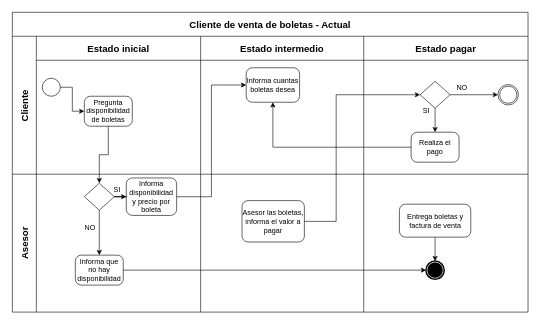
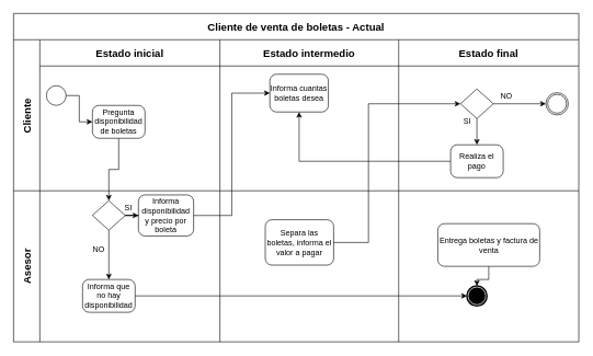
- <mxCell id="10" value="Estado pagar" style="swimlane;swimlaneHead=0;swimlaneBody=0;fontStyle=1;strokeColor=inherit;connectable=0;fillColor=none;startSize=40;collapsible=0;recursiveResize=0;expand=0;fontSize=16;" parent="3" vertex="1"><mxGeometry x="586" width="274" height="230" as="geometry"><mxRectangle width="274" height="230" as="alternateBounds" /></mxGeometry></mxCell>
+ <mxCell id="10" value="Estado final" style="swimlane;swimlaneHead=0;swimlaneBody=0;fontStyle=1;strokeColor=inherit;connectable=0;fillColor=none;startSize=40;collapsible=0;recursiveResize=0;expand=0;fontSize=16;" parent="3" vertex="1"><mxGeometry x="586" width="274" height="230" as="geometry"><mxRectangle width="274" height="230" as="alternateBounds" /></mxGeometry></mxCell>
- <mxCell id="31" value="Entrega boletas y factura de venta" style="points=[[0.25,0,0],[0.5,0,0],[0.75,0,0],[1,0.25,0],[1,0.5,0],[1,0.75,0],[0.75,1,0],[0.5,1,0],[0.25,1,0],[0,0.75,0],[0,0.5,0],[0,0.25,0]];shape=mxgraph.bpmn.task;whiteSpace=wrap;rectStyle=rounded;size=10;html=1;container=1;expand=0;collapsible=0;taskMarker=abstract;" parent="29" vertex="1"><mxGeometry x="59.5" y="50" width="119" height="55" as="geometry" /></mxCell>
+ <mxCell id="31" value="Entrega boletas y factura de venta" style="points=[[0.25,0,0],[0.5,0,0],[0.75,0,0],[1,0.25,0],[1,0.5,0],[1,0.75,0],[0.75,1,0],[0.5,1,0],[0.25,1,0],[0,0.75,0],[0,0.5,0],[0,0.25,0]];shape=mxgraph.bpmn.task;whiteSpace=wrap;rectStyle=rounded;size=10;html=1;container=1;expand=0;collapsible=0;taskMarker=abstract;" parent="29" vertex="1"><mxGeometry x="59.5" y="50" width="155" height="65" as="geometry" /></mxCell>
- <mxCell id="28" value="Asesor las boletas, informa el valor a pagar" style="points=[[0.25,0,0],[0.5,0,0],[0.75,0,0],[1,0.25,0],[1,0.5,0],[1,0.75,0],[0.75,1,0],[0.5,1,0],[0.25,1,0],[0,0.75,0],[0,0.5,0],[0,0.25,0]];shape=mxgraph.bpmn.task;whiteSpace=wrap;rectStyle=rounded;size=10;html=1;container=1;expand=0;collapsible=0;taskMarker=abstract;" parent="27" vertex="1"><mxGeometry x="69" y="44.07" width="104" height="69.05" as="geometry" /></mxCell>
+ <mxCell id="28" value="Separa las boletas, informa el valor a pagar" style="points=[[0.25,0,0],[0.5,0,0],[0.75,0,0],[1,0.25,0],[1,0.5,0],[1,0.75,0],[0.75,1,0],[0.5,1,0],[0.25,1,0],[0,0.75,0],[0,0.5,0],[0,0.25,0]];shape=mxgraph.bpmn.task;whiteSpace=wrap;rectStyle=rounded;size=10;html=1;container=1;expand=0;collapsible=0;taskMarker=abstract;" parent="27" vertex="1"><mxGeometry x="69" y="44.07" width="104" height="69.05" as="geometry" /></mxCell>
